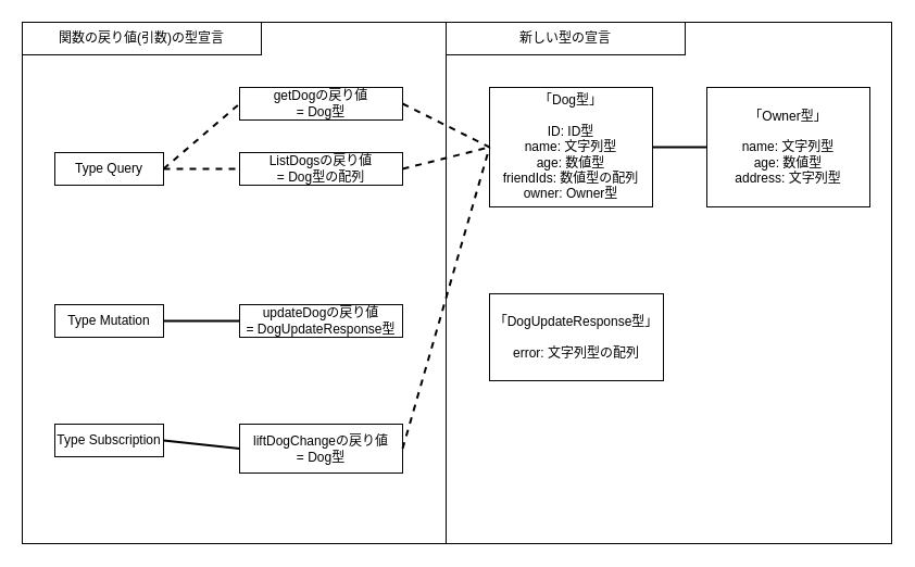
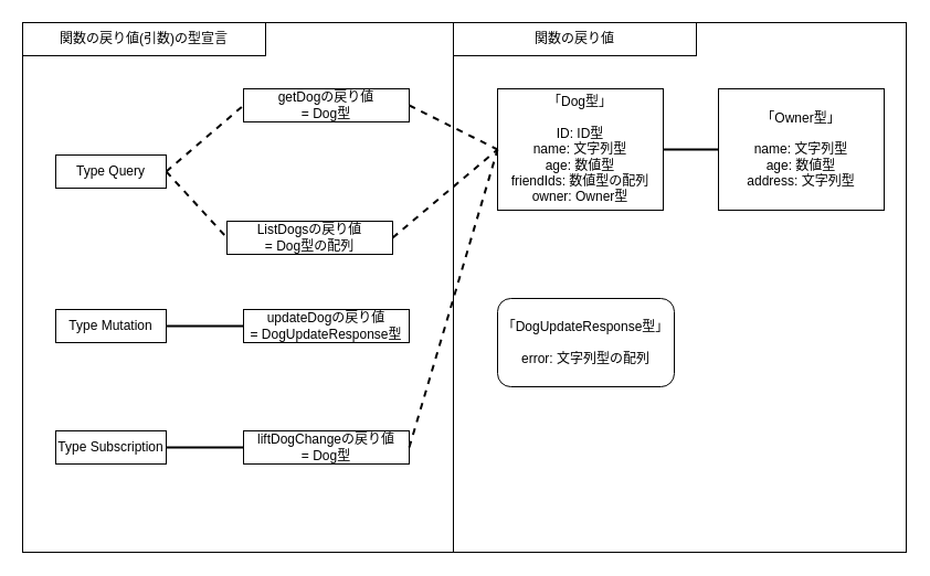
- <mxCell id="23" value="新しい型の宣言" style="text;html=1;fillColor=none;align=center;verticalAlign=middle;whiteSpace=wrap;rounded=0;strokeColor=#030303;" vertex="1" parent="1"><mxGeometry x="410" y="20" width="220" height="30" as="geometry" /></mxCell>
+ <mxCell id="23" value="関数の戻り値" style="text;html=1;fillColor=none;align=center;verticalAlign=middle;whiteSpace=wrap;rounded=0;strokeColor=#030303;" vertex="1" parent="1"><mxGeometry x="410" y="20" width="220" height="30" as="geometry" /></mxCell>
- <mxCell id="8" value="ListDogsの戻り値&lt;br&gt;= Dog型の配列" style="rounded=0;whiteSpace=wrap;html=1;" vertex="1" parent="1"><mxGeometry x="220" y="140" width="150" height="30" as="geometry" /></mxCell>
+ <mxCell id="8" value="ListDogsの戻り値&lt;br&gt;= Dog型の配列" style="rounded=0;whiteSpace=wrap;html=1;" vertex="1" parent="1"><mxGeometry x="205" y="200" width="150" height="30" as="geometry" /></mxCell>
- <mxCell id="17" value="「DogUpdateResponse型」&lt;br&gt;&lt;br&gt;error: 文字列型の配列" style="rounded=0;whiteSpace=wrap;html=1;" vertex="1" parent="1"><mxGeometry x="450" y="270" width="160" height="80" as="geometry" /></mxCell>
+ <mxCell id="17" value="「DogUpdateResponse型」&lt;br&gt;&lt;br&gt;error: 文字列型の配列" style="whiteSpace=wrap;html=1;rounded=1;" vertex="1" parent="1"><mxGeometry x="450" y="270" width="160" height="80" as="geometry" /></mxCell>
- <mxCell id="13" value="liftDogChangeの戻り値&lt;br&gt;= Dog型" style="rounded=0;whiteSpace=wrap;html=1;" vertex="1" parent="1"><mxGeometry x="220" y="390" width="150" height="45" as="geometry" /></mxCell>
+ <mxCell id="13" value="liftDogChangeの戻り値&lt;br&gt;= Dog型" style="rounded=0;whiteSpace=wrap;html=1;" vertex="1" parent="1"><mxGeometry x="220" y="390" width="150" height="30" as="geometry" /></mxCell>
